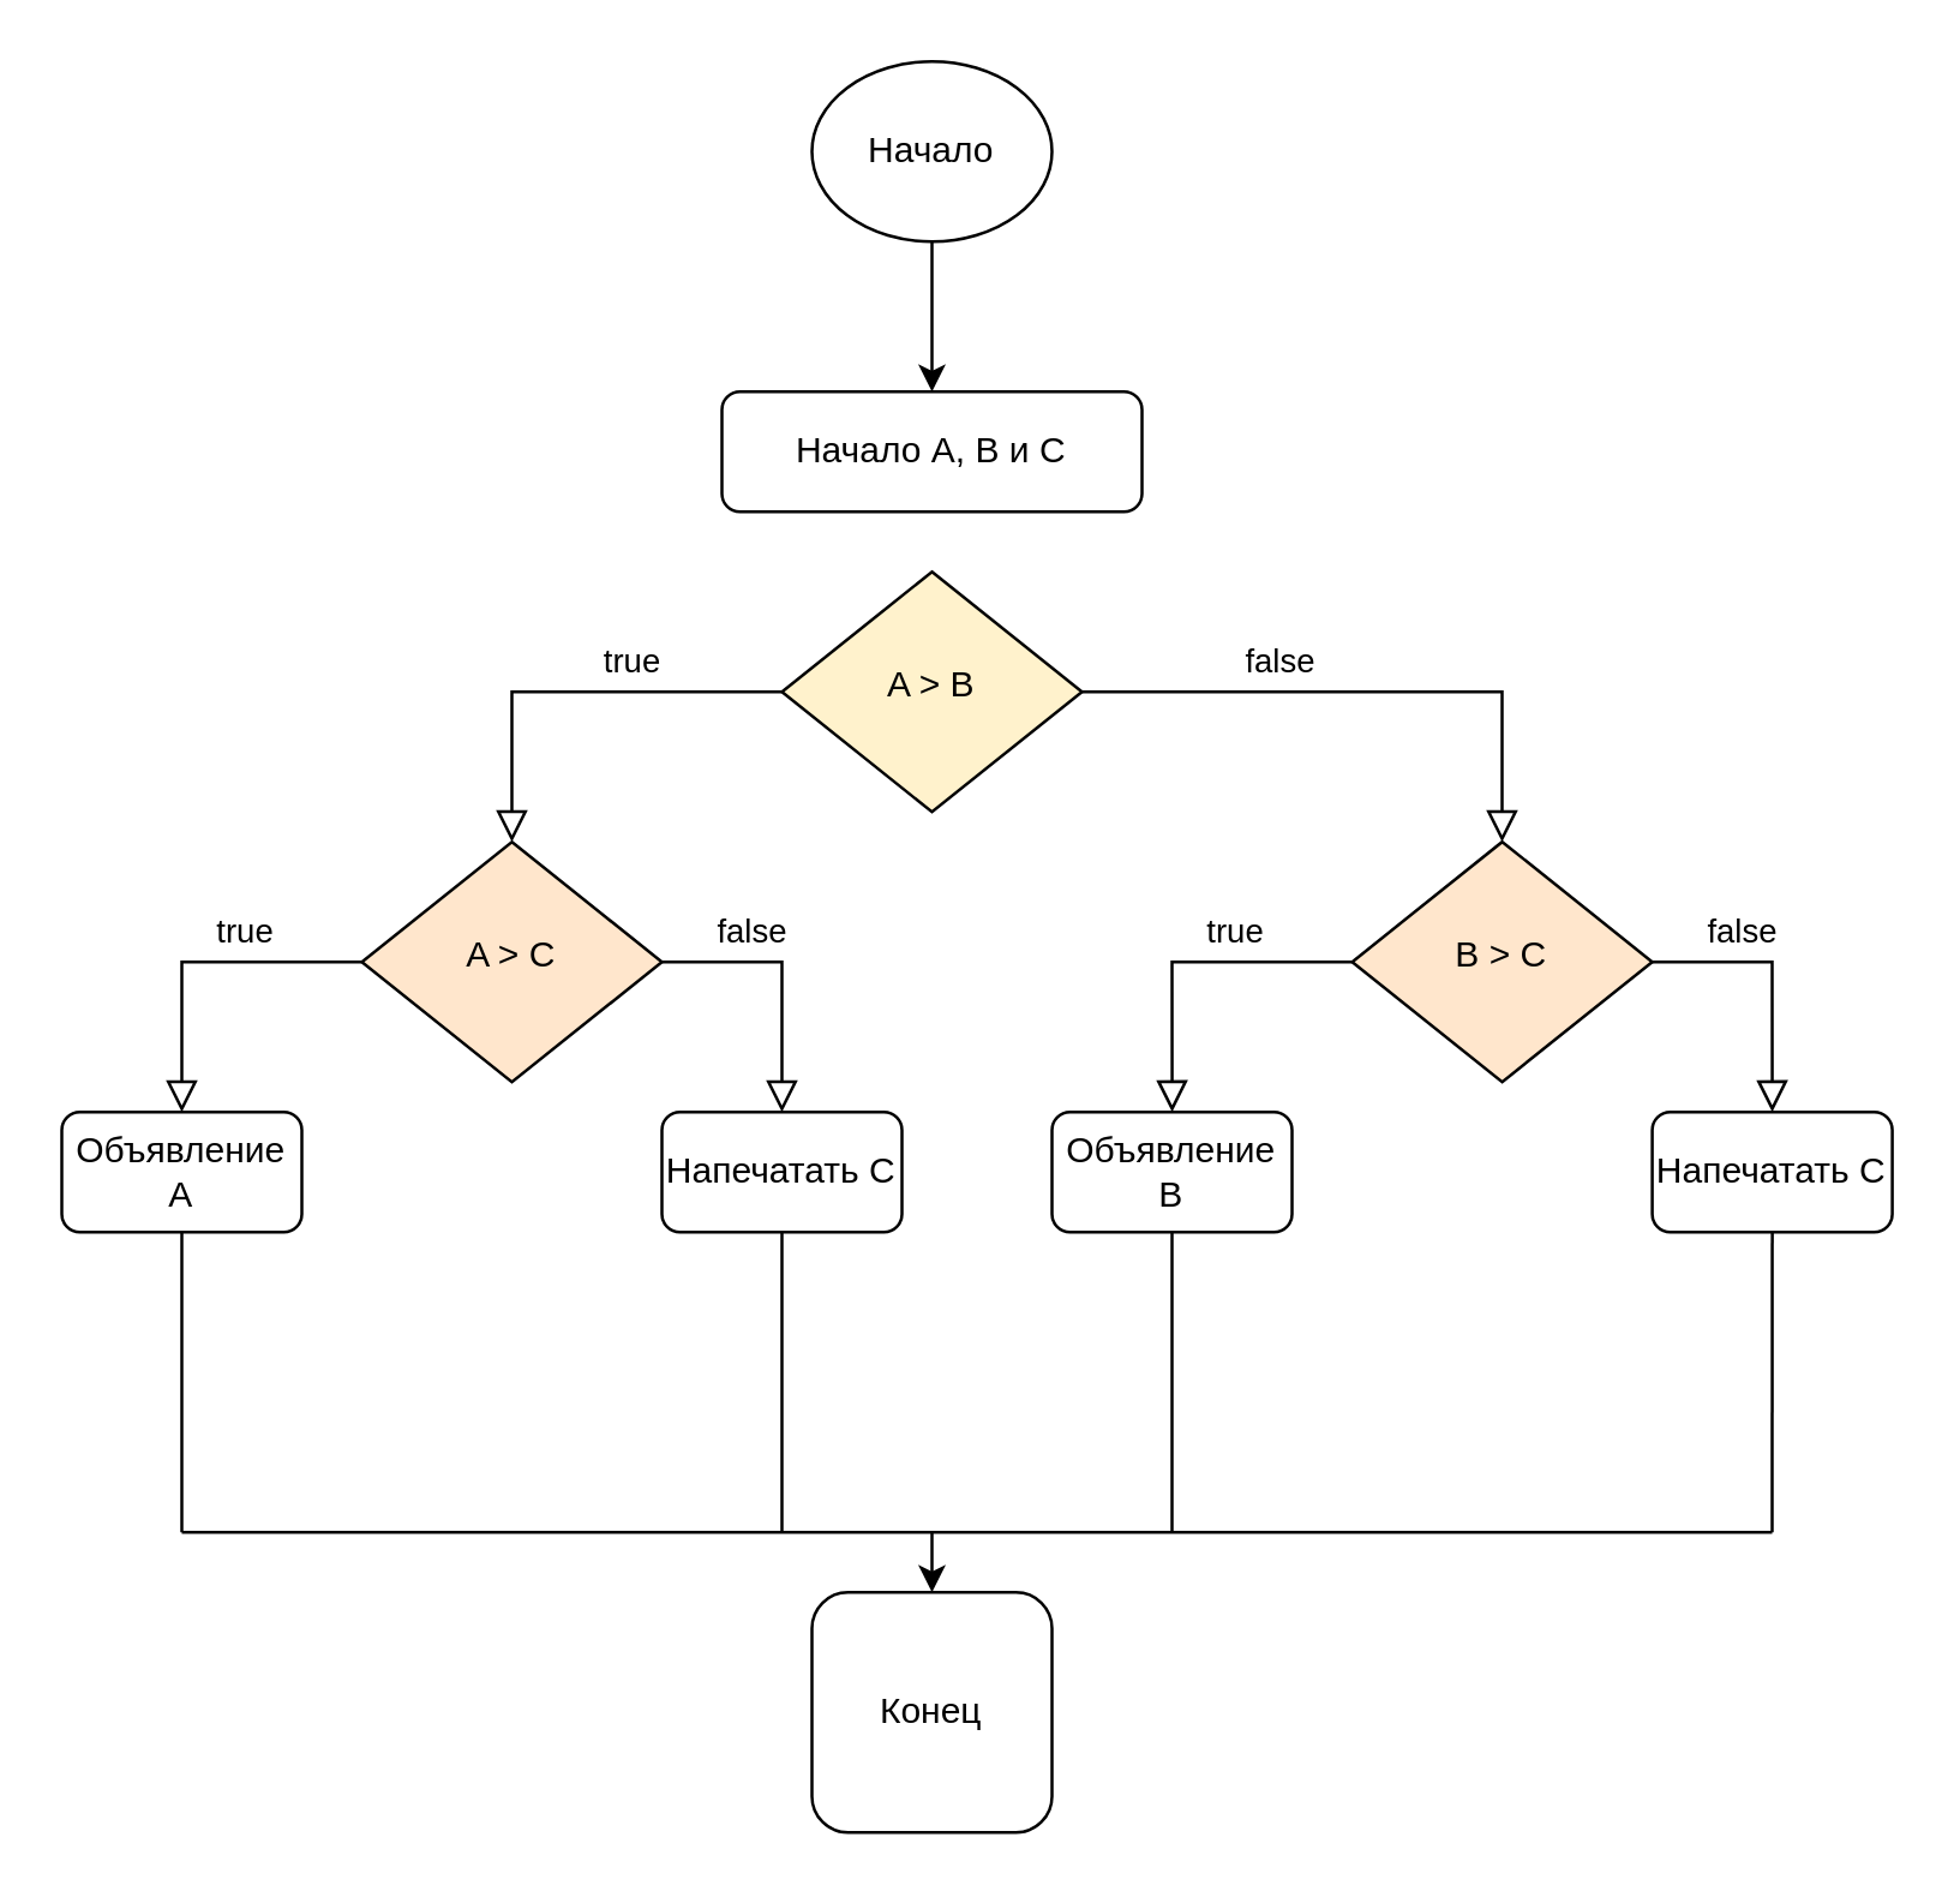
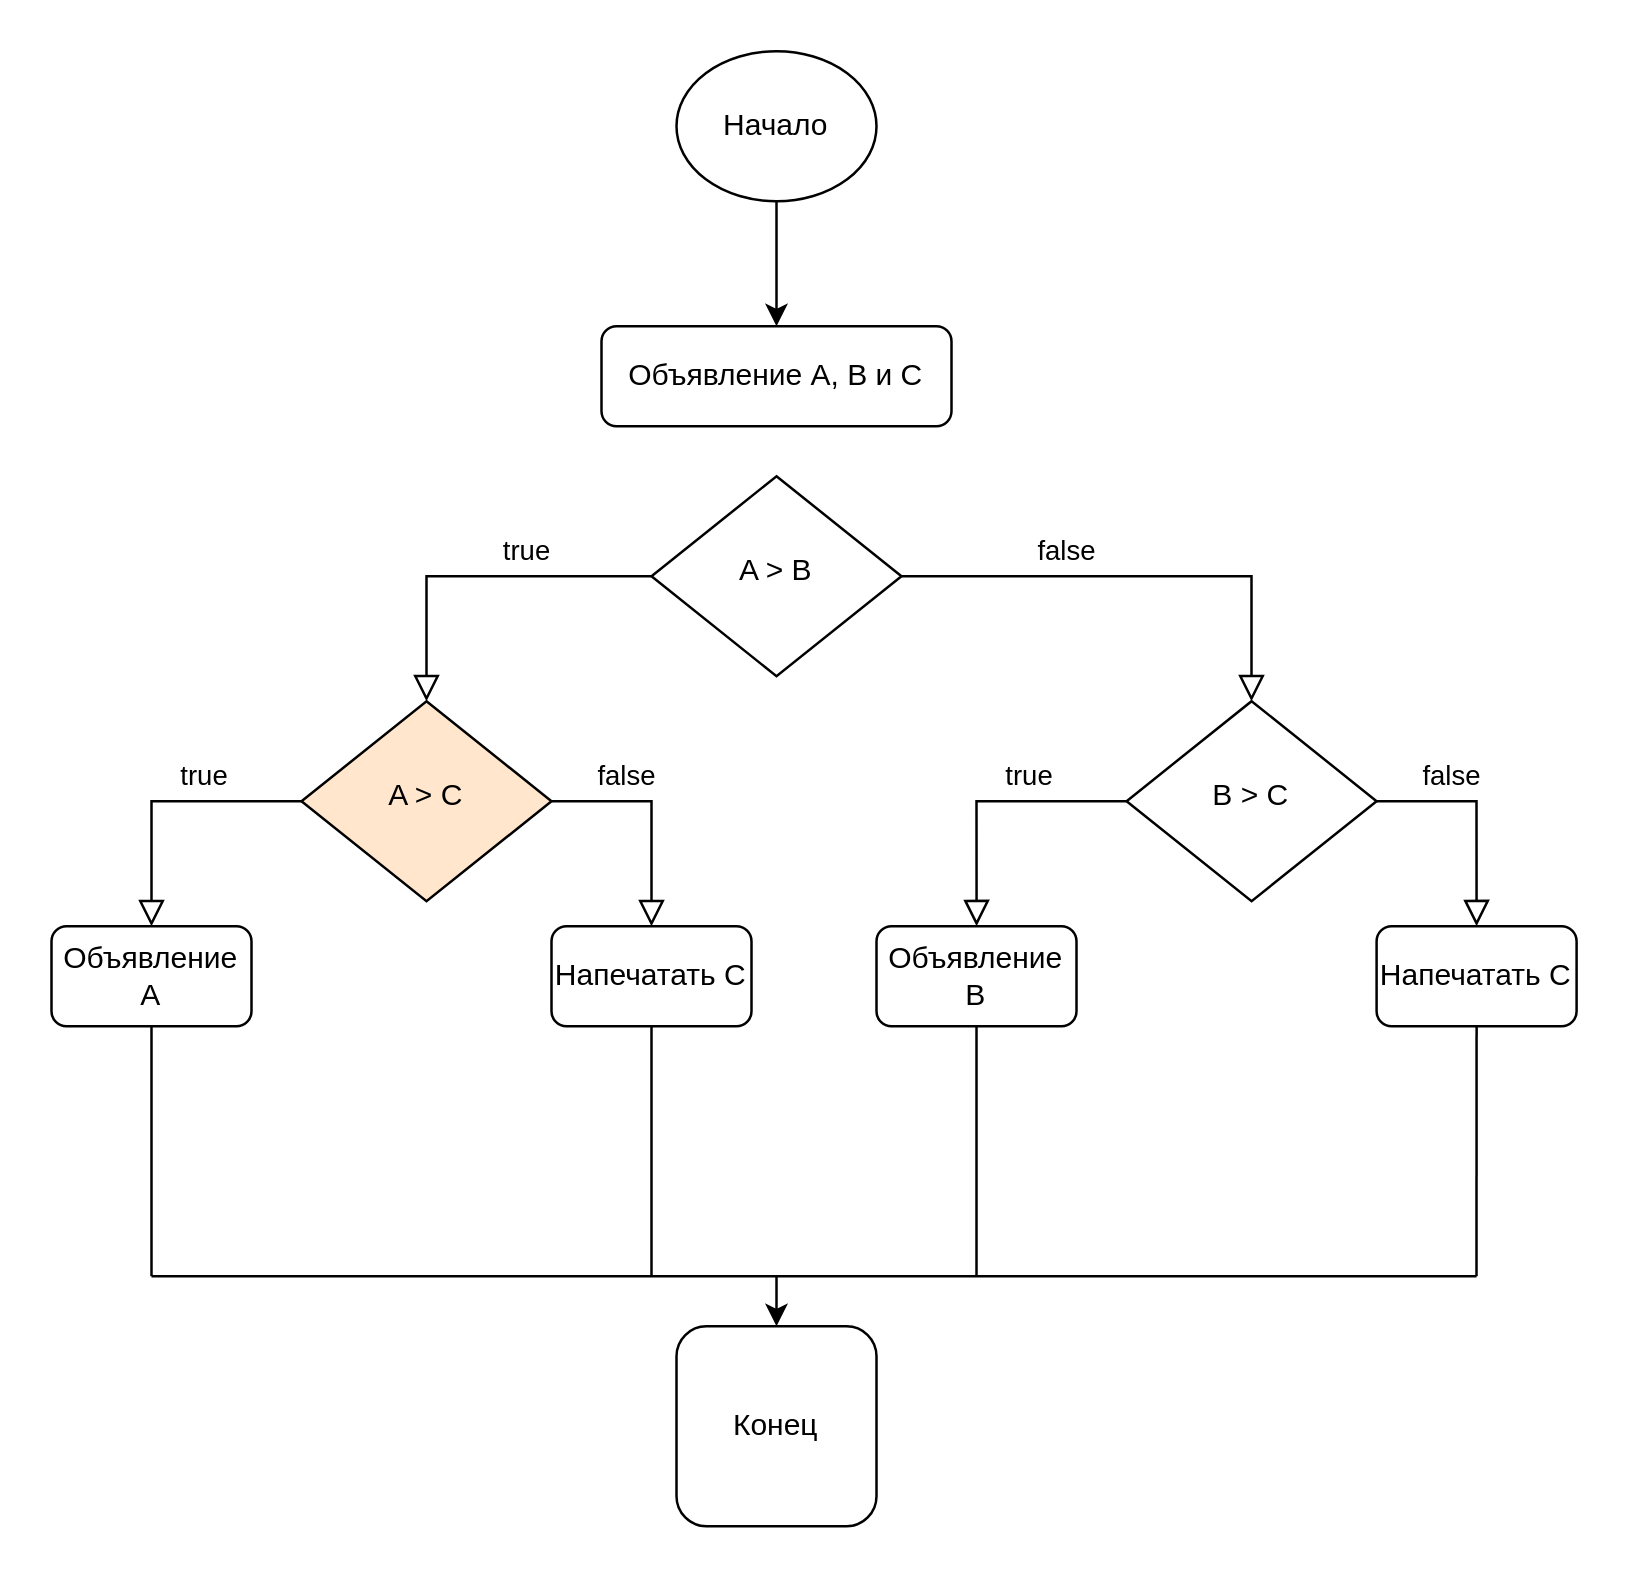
- <mxCell id="2" value="Начало A, B и С" style="rounded=1;whiteSpace=wrap;html=1;fontSize=12;glass=0;strokeWidth=1;shadow=0;" parent="1" vertex="1"><mxGeometry x="240" y="130" width="140" height="40" as="geometry" /></mxCell>
+ <mxCell id="2" value="Объявление A, B и С" style="rounded=1;whiteSpace=wrap;html=1;fontSize=12;glass=0;strokeWidth=1;shadow=0;" parent="1" vertex="1"><mxGeometry x="240" y="130" width="140" height="40" as="geometry" /></mxCell>
- <mxCell id="4" value="A &amp;gt; B" style="rhombus;whiteSpace=wrap;html=1;shadow=0;fontFamily=Helvetica;fontSize=12;align=center;strokeWidth=1;spacing=6;spacingTop=-4;fillColor=#fff2cc;" parent="1" vertex="1"><mxGeometry x="260" y="190" width="100" height="80" as="geometry" /></mxCell>
+ <mxCell id="4" value="A &amp;gt; B" style="rhombus;whiteSpace=wrap;html=1;shadow=0;fontFamily=Helvetica;fontSize=12;align=center;strokeWidth=1;spacing=6;spacingTop=-4;" parent="1" vertex="1"><mxGeometry x="260" y="190" width="100" height="80" as="geometry" /></mxCell>
- <mxCell id="9" value="B &amp;gt; C" style="rhombus;whiteSpace=wrap;html=1;shadow=0;fontFamily=Helvetica;fontSize=12;align=center;strokeWidth=1;spacing=6;spacingTop=-4;fillColor=#ffe6cc;" parent="1" vertex="1"><mxGeometry x="450.04" y="279.97" width="100" height="80" as="geometry" /></mxCell>
+ <mxCell id="9" value="B &amp;gt; C" style="rhombus;whiteSpace=wrap;html=1;shadow=0;fontFamily=Helvetica;fontSize=12;align=center;strokeWidth=1;spacing=6;spacingTop=-4;" parent="1" vertex="1"><mxGeometry x="450.04" y="279.97" width="100" height="80" as="geometry" /></mxCell>
